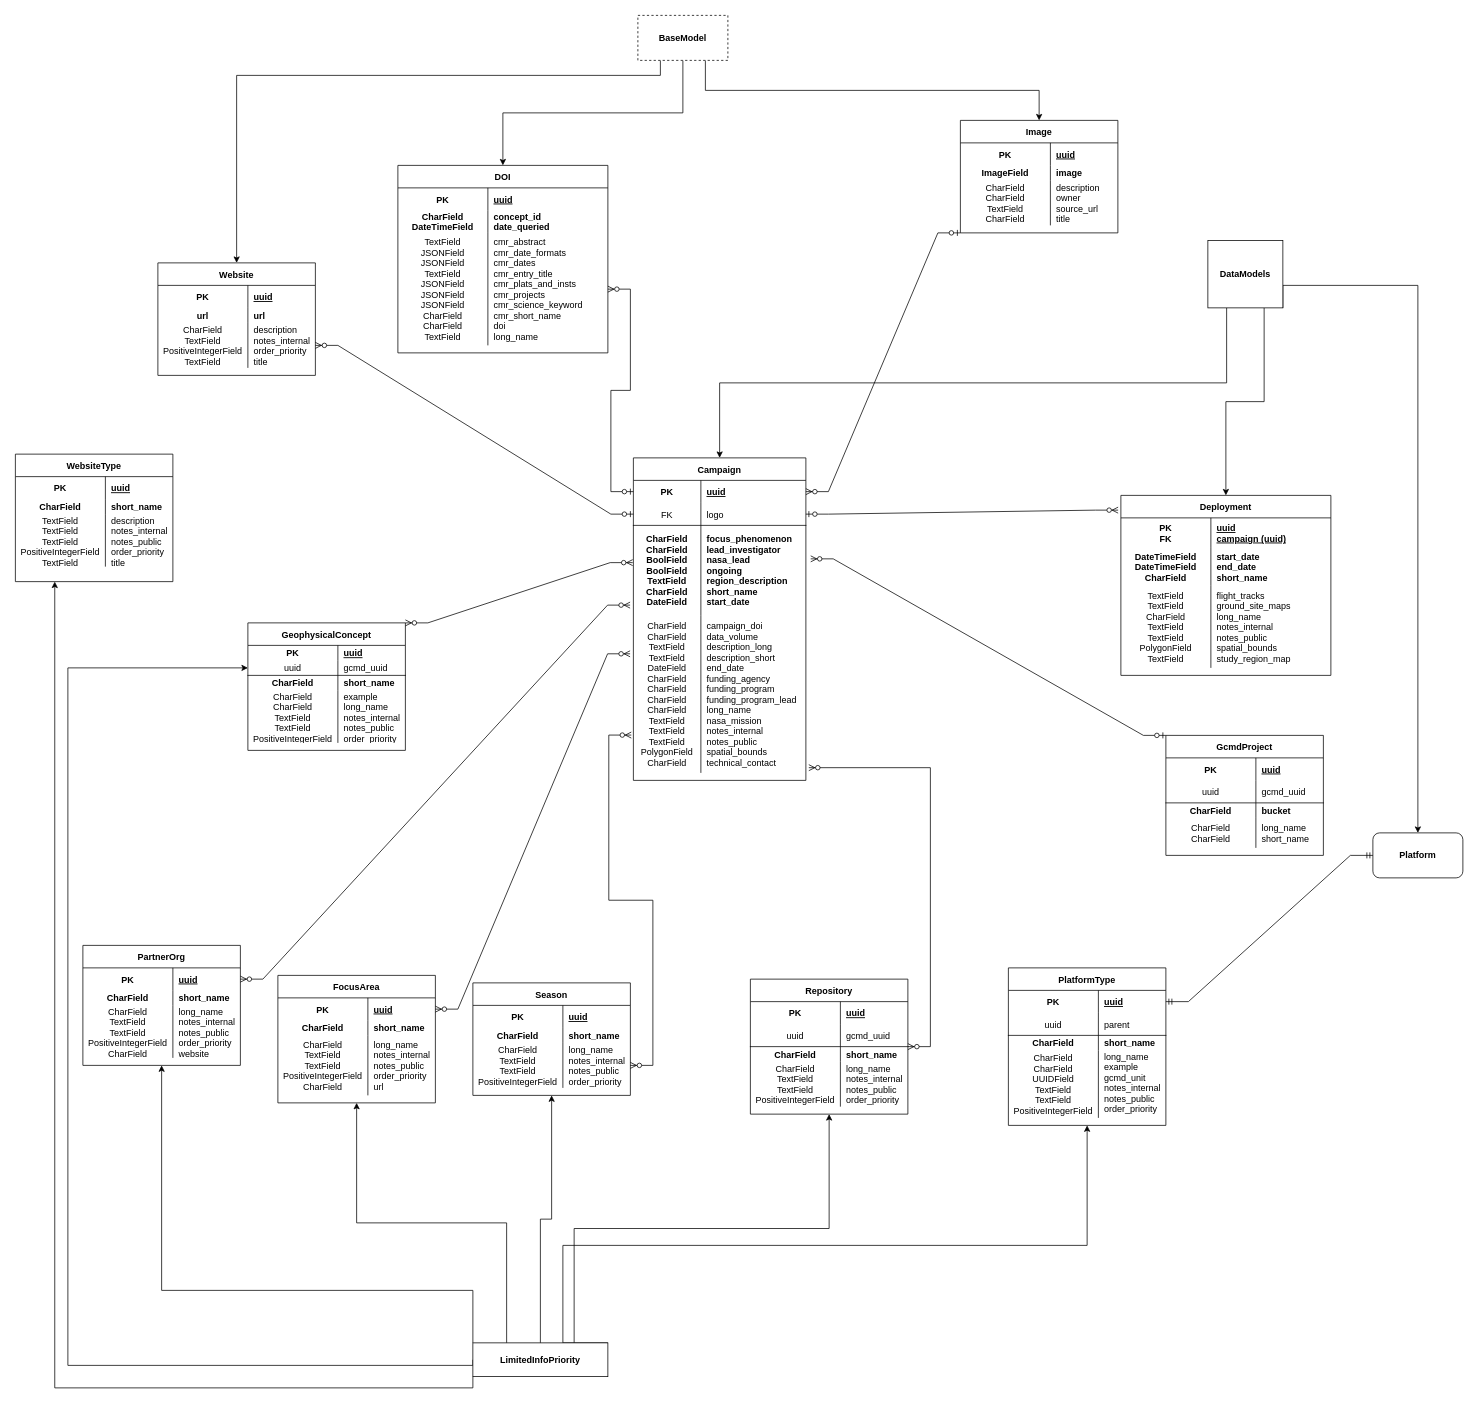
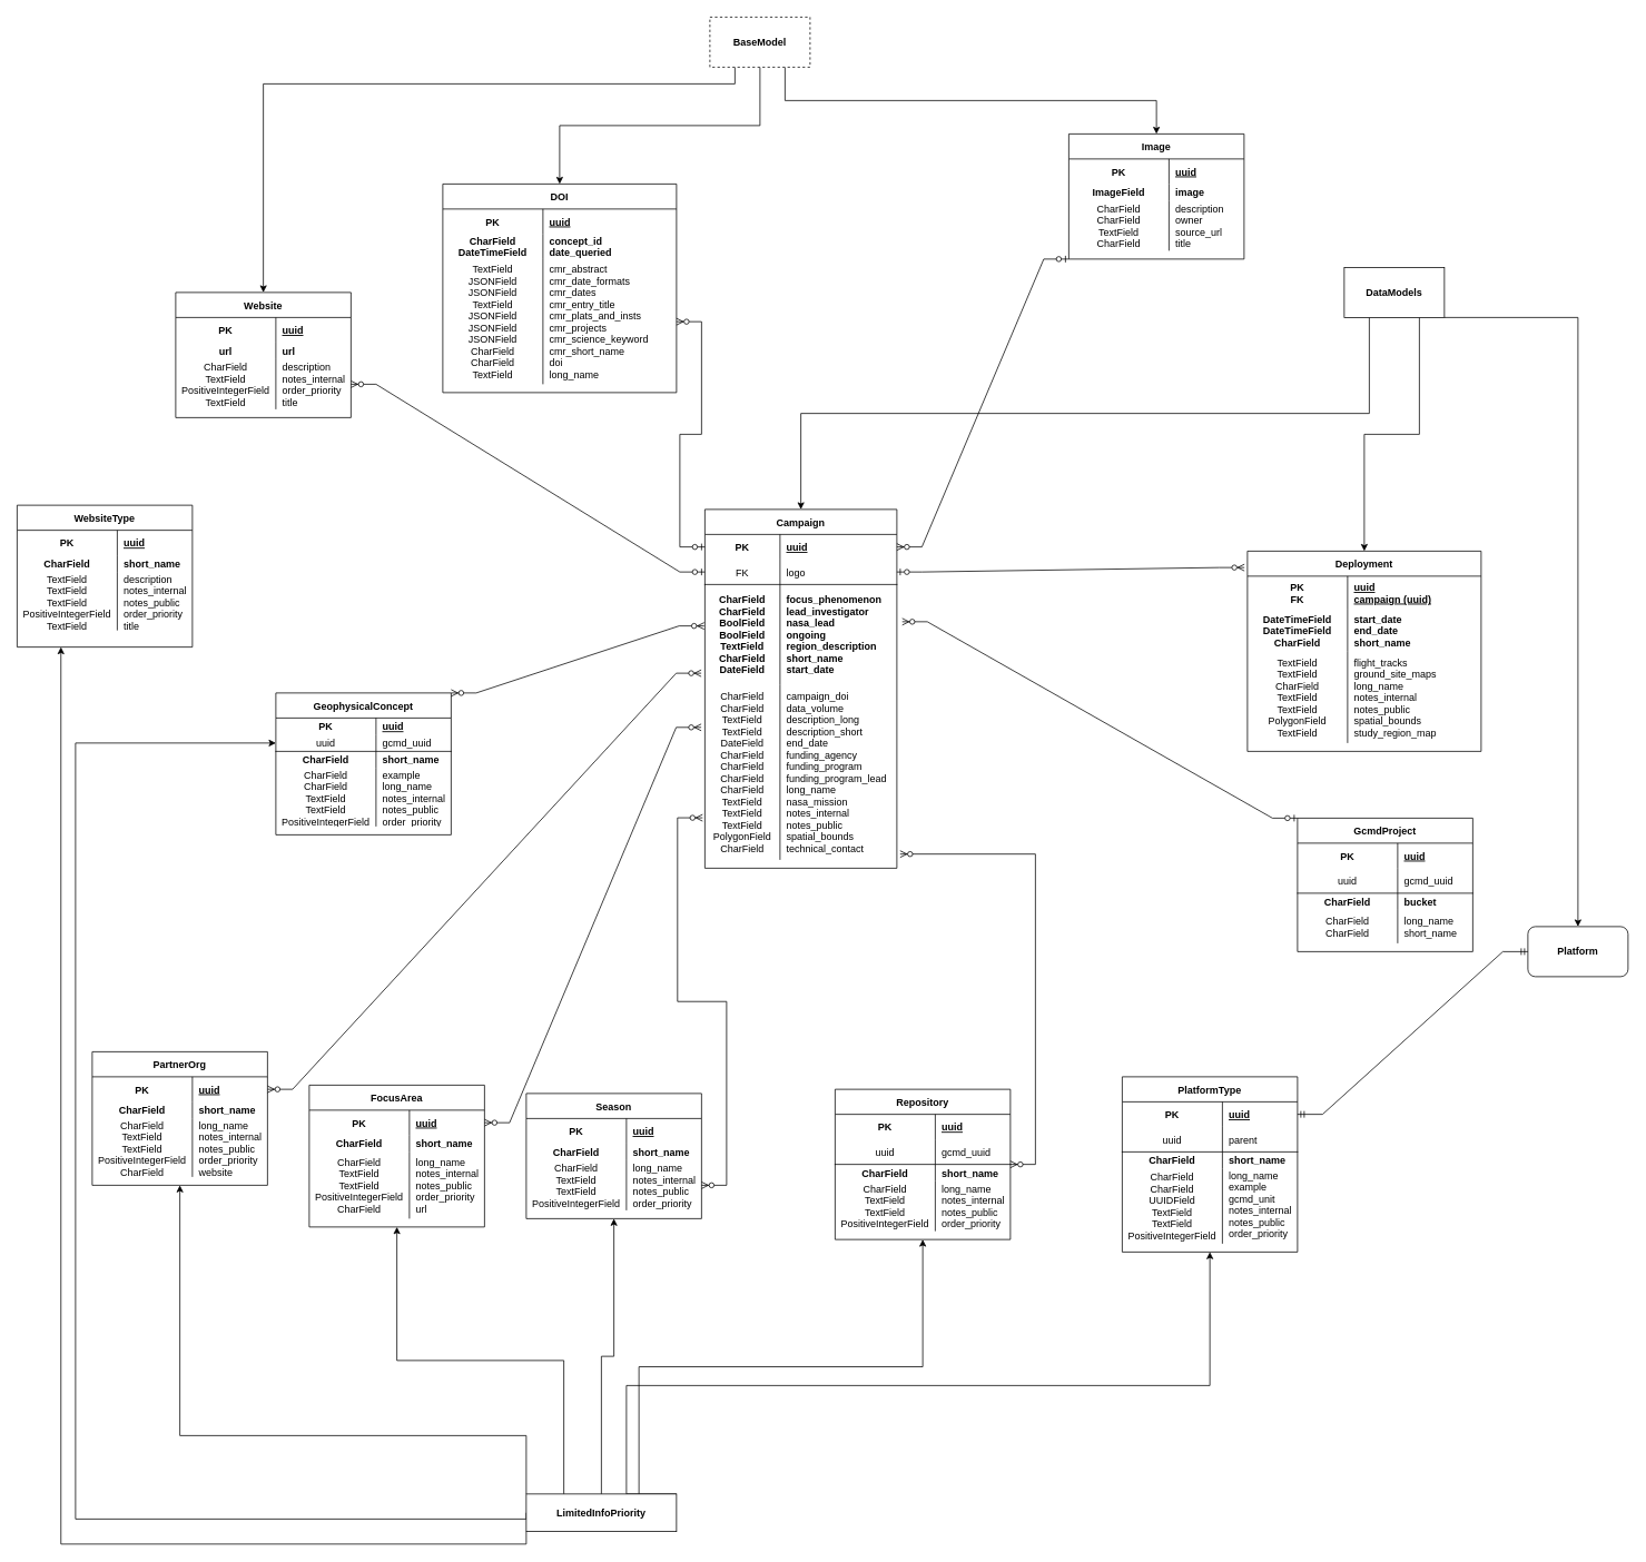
- <mxCell id="151" value="&lt;b&gt;DataModels&lt;/b&gt;" style="rounded=0;whiteSpace=wrap;html=1;" vertex="1" parent="1"><mxGeometry x="1610" y="320" width="100" height="90" as="geometry" /></mxCell>
+ <mxCell id="151" value="&lt;b&gt;DataModels&lt;/b&gt;" style="rounded=0;whiteSpace=wrap;html=1;" vertex="1" parent="1"><mxGeometry x="1610" y="320" width="120" height="60" as="geometry" /></mxCell>
